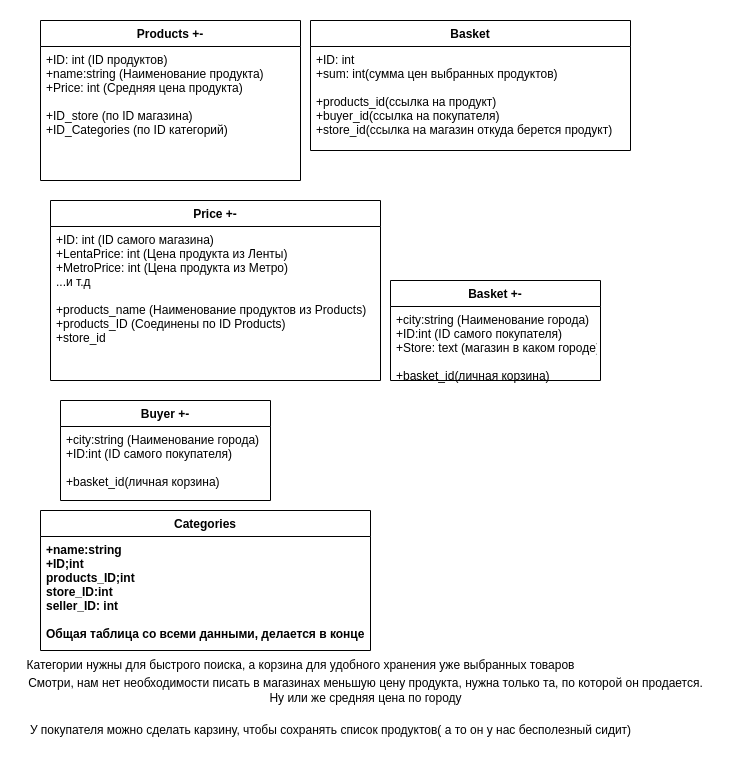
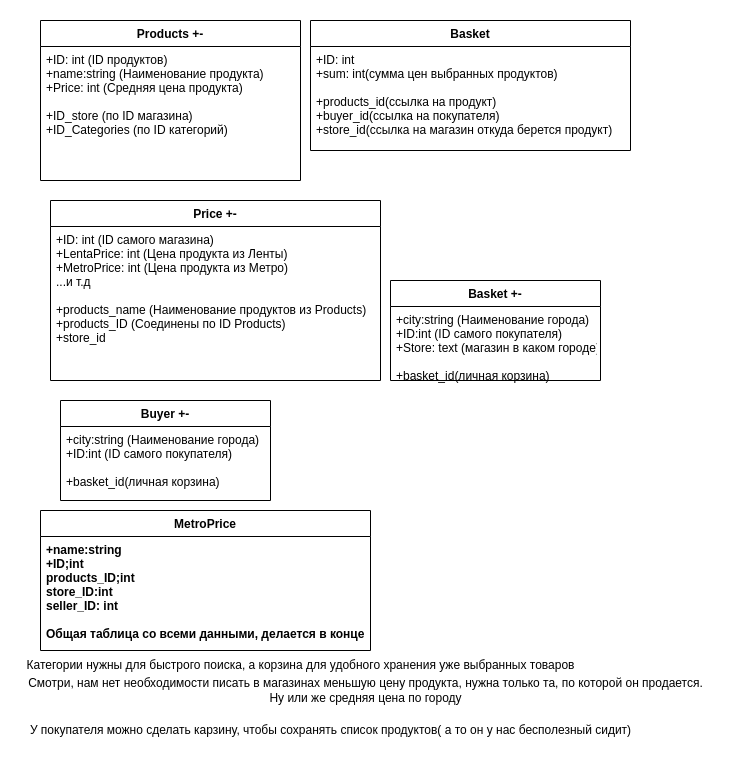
- <mxCell id="6" value="Categories" style="swimlane;fontStyle=1;align=center;verticalAlign=top;childLayout=stackLayout;horizontal=1;startSize=26;horizontalStack=0;resizeParent=1;resizeParentMax=0;resizeLast=0;collapsible=1;marginBottom=0;" parent="1" vertex="1"><mxGeometry x="40" y="510" width="330" height="140" as="geometry" /></mxCell>
+ <mxCell id="6" value="MetroPrice" style="swimlane;fontStyle=1;align=center;verticalAlign=top;childLayout=stackLayout;horizontal=1;startSize=26;horizontalStack=0;resizeParent=1;resizeParentMax=0;resizeLast=0;collapsible=1;marginBottom=0;" parent="1" vertex="1"><mxGeometry x="40" y="510" width="330" height="140" as="geometry" /></mxCell>
